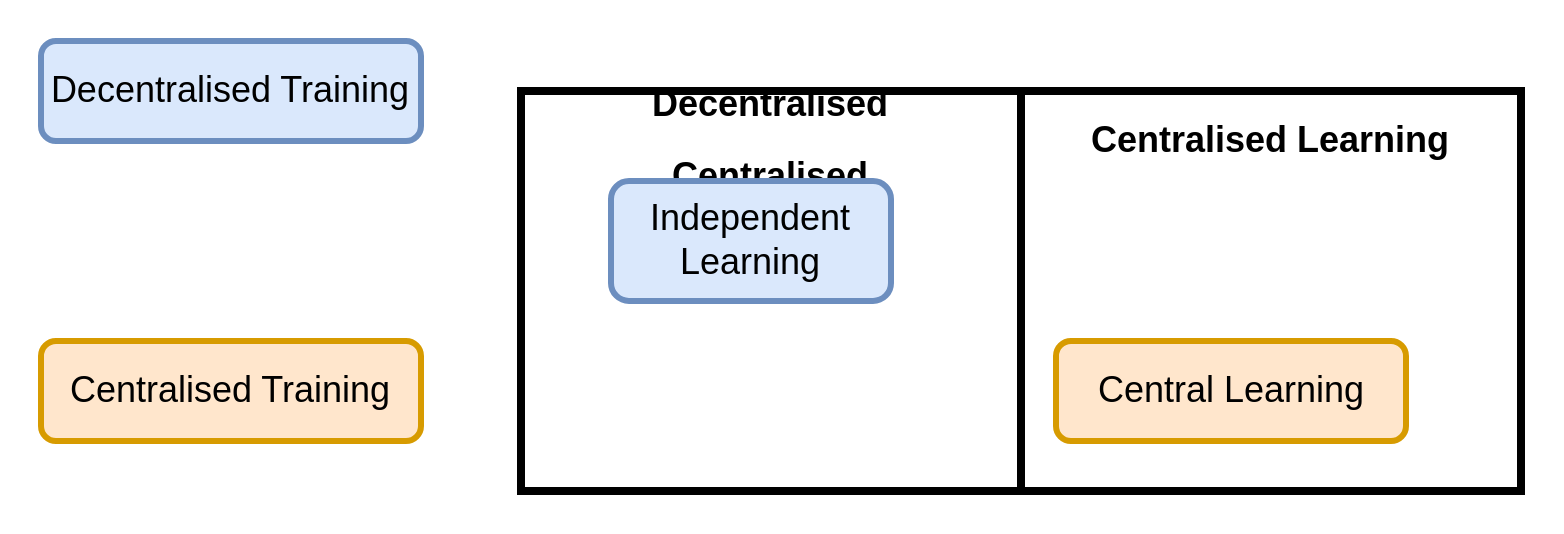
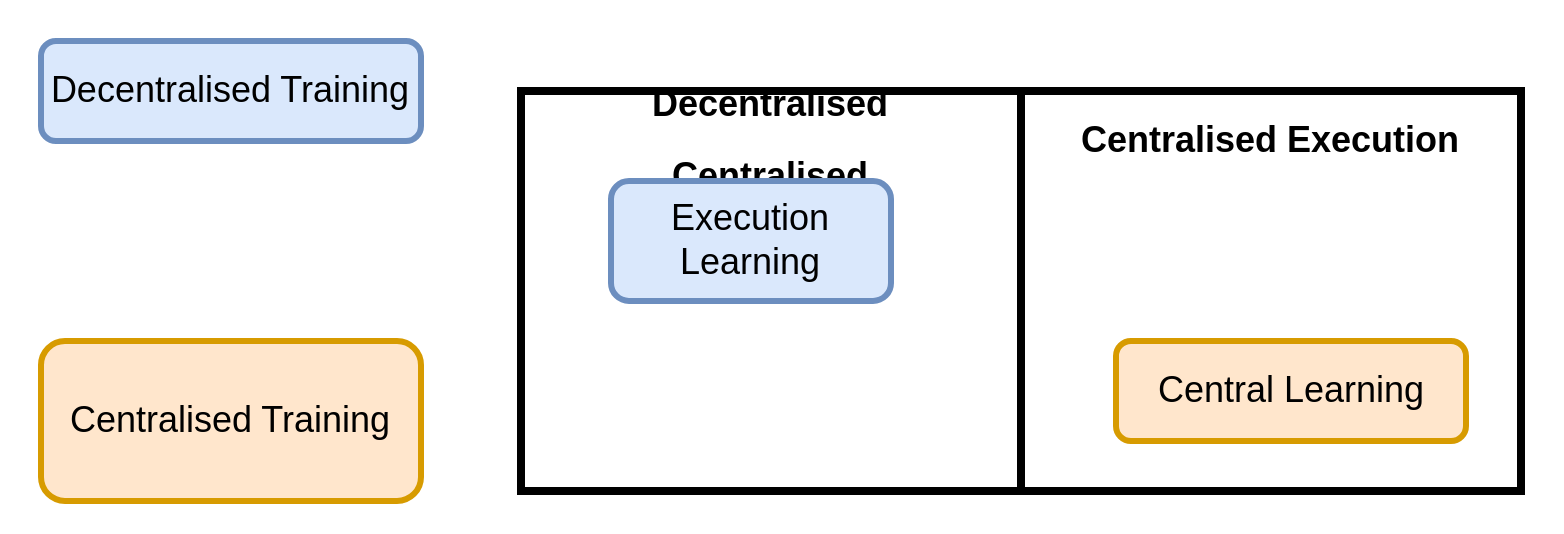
- <mxCell id="6" value="&lt;font style=&quot;font-size: 18px;&quot;&gt;Centralised Learning&lt;/font&gt;" style="text;html=1;align=center;verticalAlign=middle;whiteSpace=wrap;rounded=0;fontSize=30;fontStyle=1" parent="1" vertex="1"><mxGeometry x="525" y="35" width="220" height="60" as="geometry" /></mxCell>
+ <mxCell id="6" value="&lt;font style=&quot;font-size: 18px;&quot;&gt;Centralised Execution&lt;/font&gt;" style="text;html=1;align=center;verticalAlign=middle;whiteSpace=wrap;rounded=0;fontSize=30;fontStyle=1" parent="1" vertex="1"><mxGeometry x="525" y="35" width="220" height="60" as="geometry" /></mxCell>
- <mxCell id="7" value="Independent Learning" style="rounded=1;whiteSpace=wrap;html=1;fontSize=18;strokeWidth=3;fillColor=#dae8fc;strokeColor=#6c8ebf;" parent="1" vertex="1"><mxGeometry x="305" y="90" width="140" height="60" as="geometry" /></mxCell>
+ <mxCell id="7" value="Execution Learning" style="rounded=1;whiteSpace=wrap;html=1;fontSize=18;strokeWidth=3;fillColor=#dae8fc;strokeColor=#6c8ebf;" parent="1" vertex="1"><mxGeometry x="305" y="90" width="140" height="60" as="geometry" /></mxCell>
- <mxCell id="9" value="Centralised Training" style="rounded=1;whiteSpace=wrap;html=1;fontSize=18;strokeWidth=3;fillColor=#ffe6cc;strokeColor=#d79b00;" parent="1" vertex="1"><mxGeometry x="20" y="170" width="190" height="50" as="geometry" /></mxCell>
+ <mxCell id="9" value="Centralised Training" style="rounded=1;whiteSpace=wrap;html=1;fontSize=18;strokeWidth=3;fillColor=#ffe6cc;strokeColor=#d79b00;" parent="1" vertex="1"><mxGeometry x="20" y="170" width="190" height="80" as="geometry" /></mxCell>
- <mxCell id="8" value="Central Learning" style="rounded=1;whiteSpace=wrap;html=1;fontSize=18;strokeWidth=3;fillColor=#ffe6cc;strokeColor=#d79b00;" parent="1" vertex="1"><mxGeometry x="527.5" y="170" width="175" height="50" as="geometry" /></mxCell>
+ <mxCell id="8" value="Central Learning" style="rounded=1;whiteSpace=wrap;html=1;fontSize=18;strokeWidth=3;fillColor=#ffe6cc;strokeColor=#d79b00;" parent="1" vertex="1"><mxGeometry x="557.5" y="170" width="175" height="50" as="geometry" /></mxCell>
